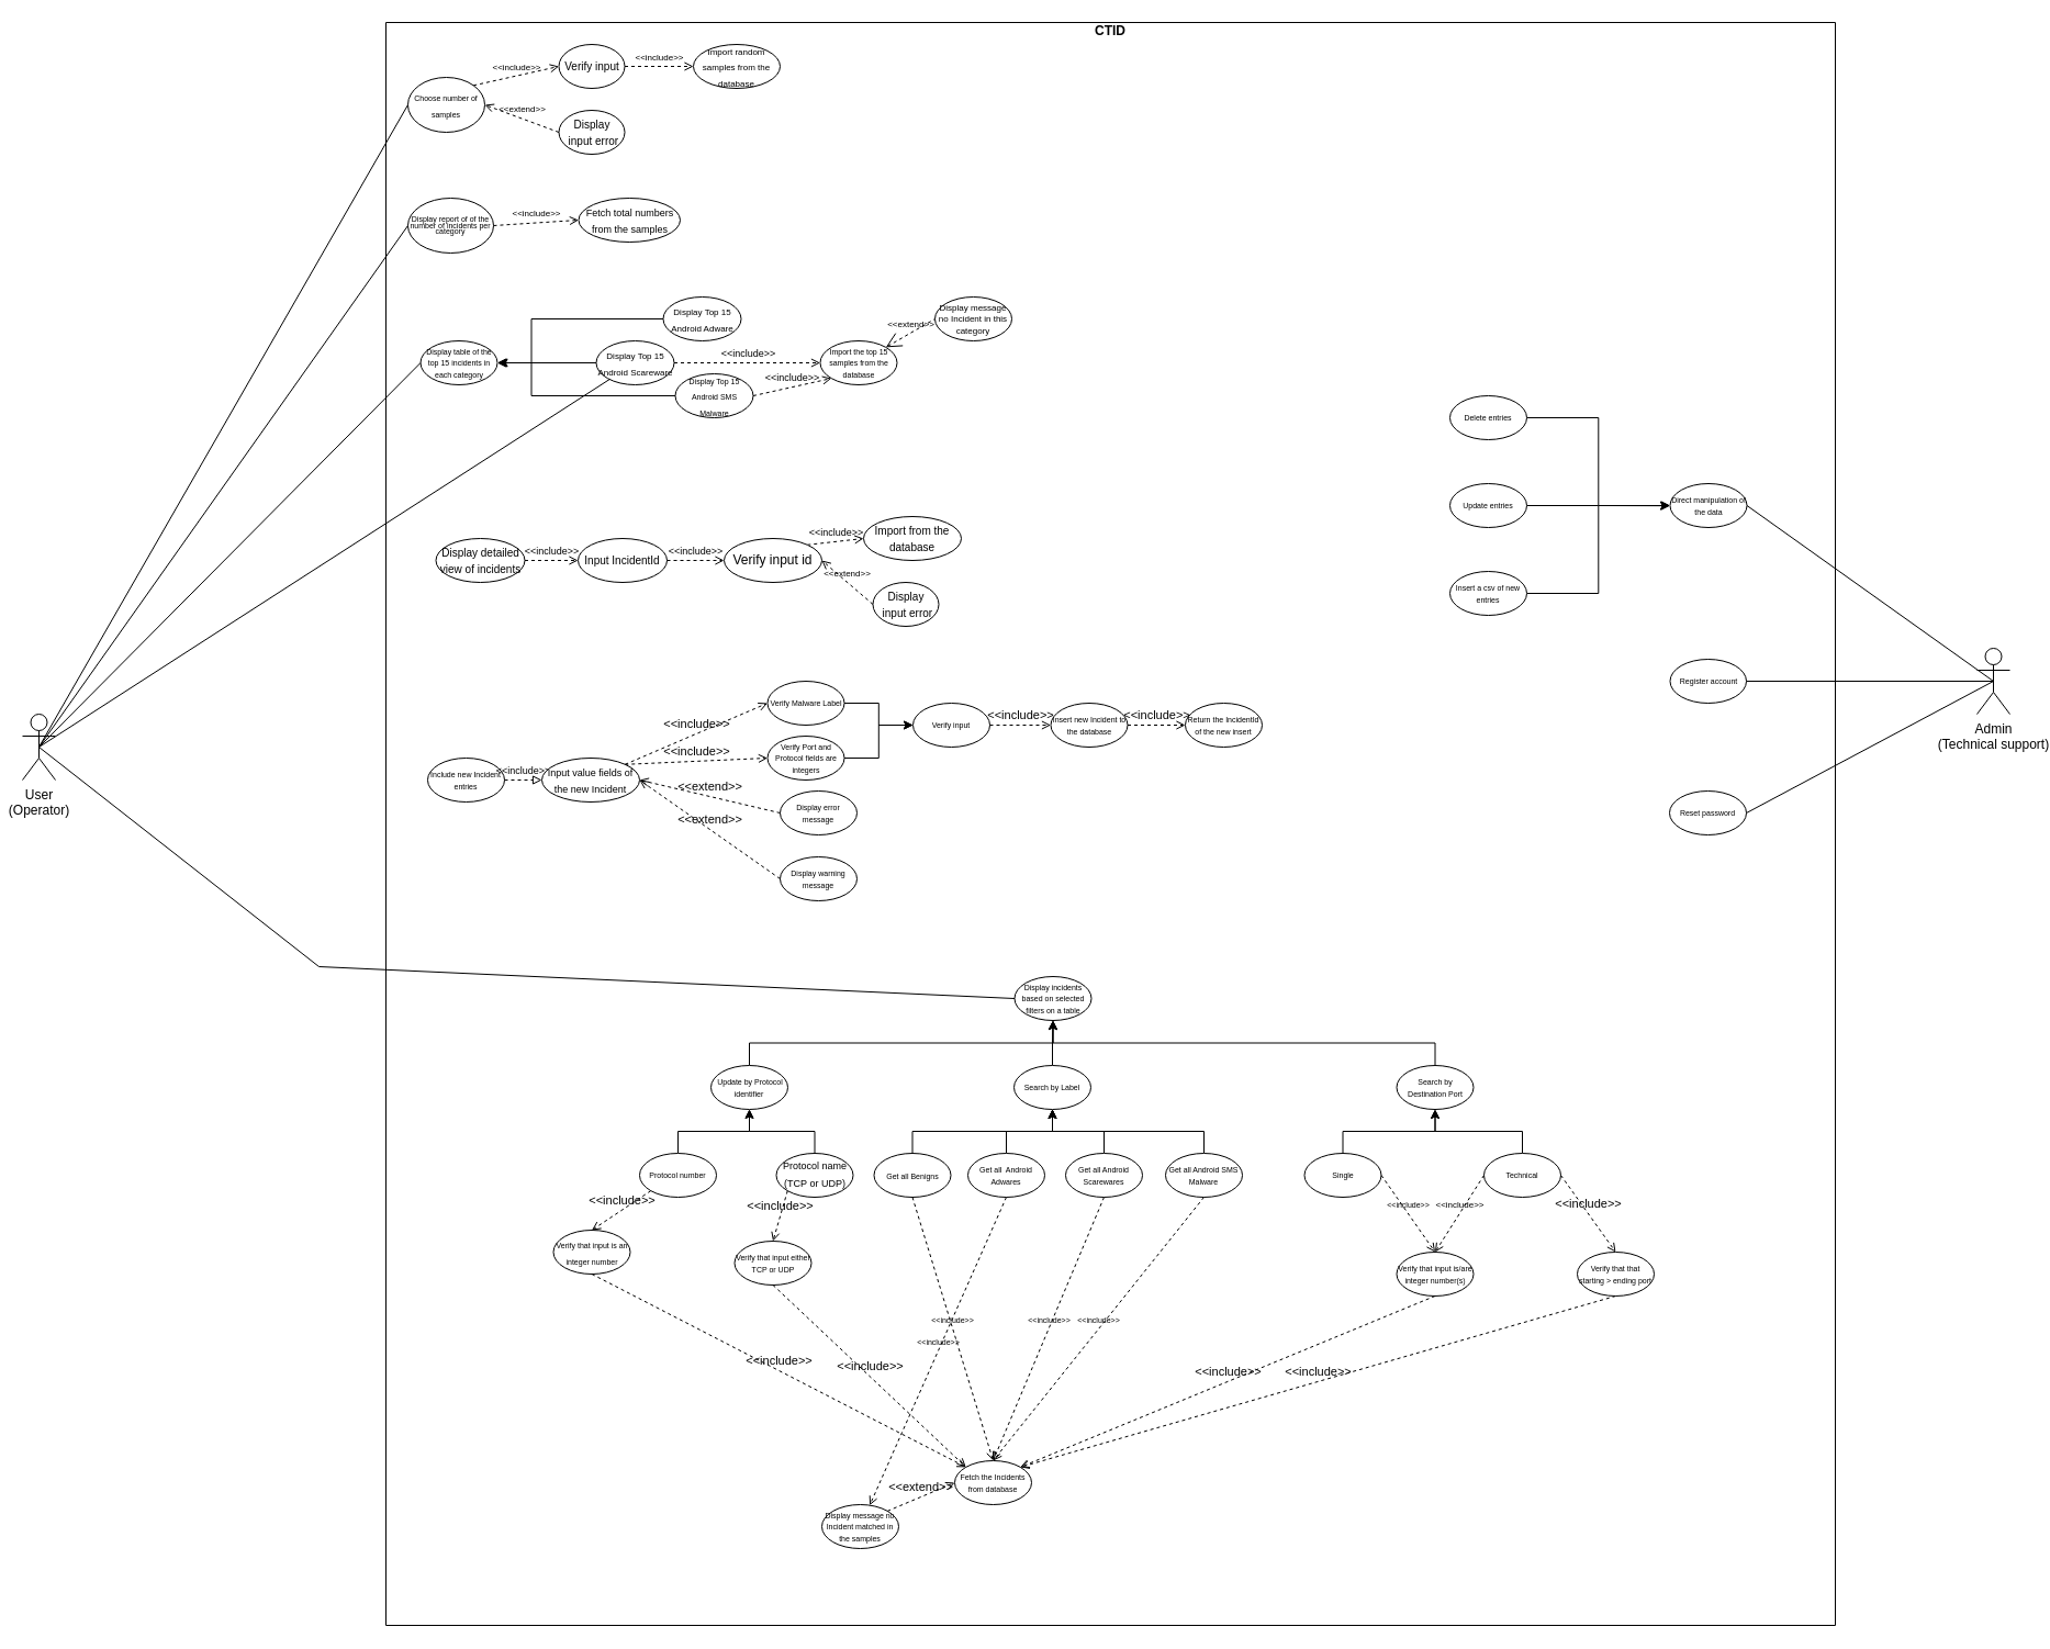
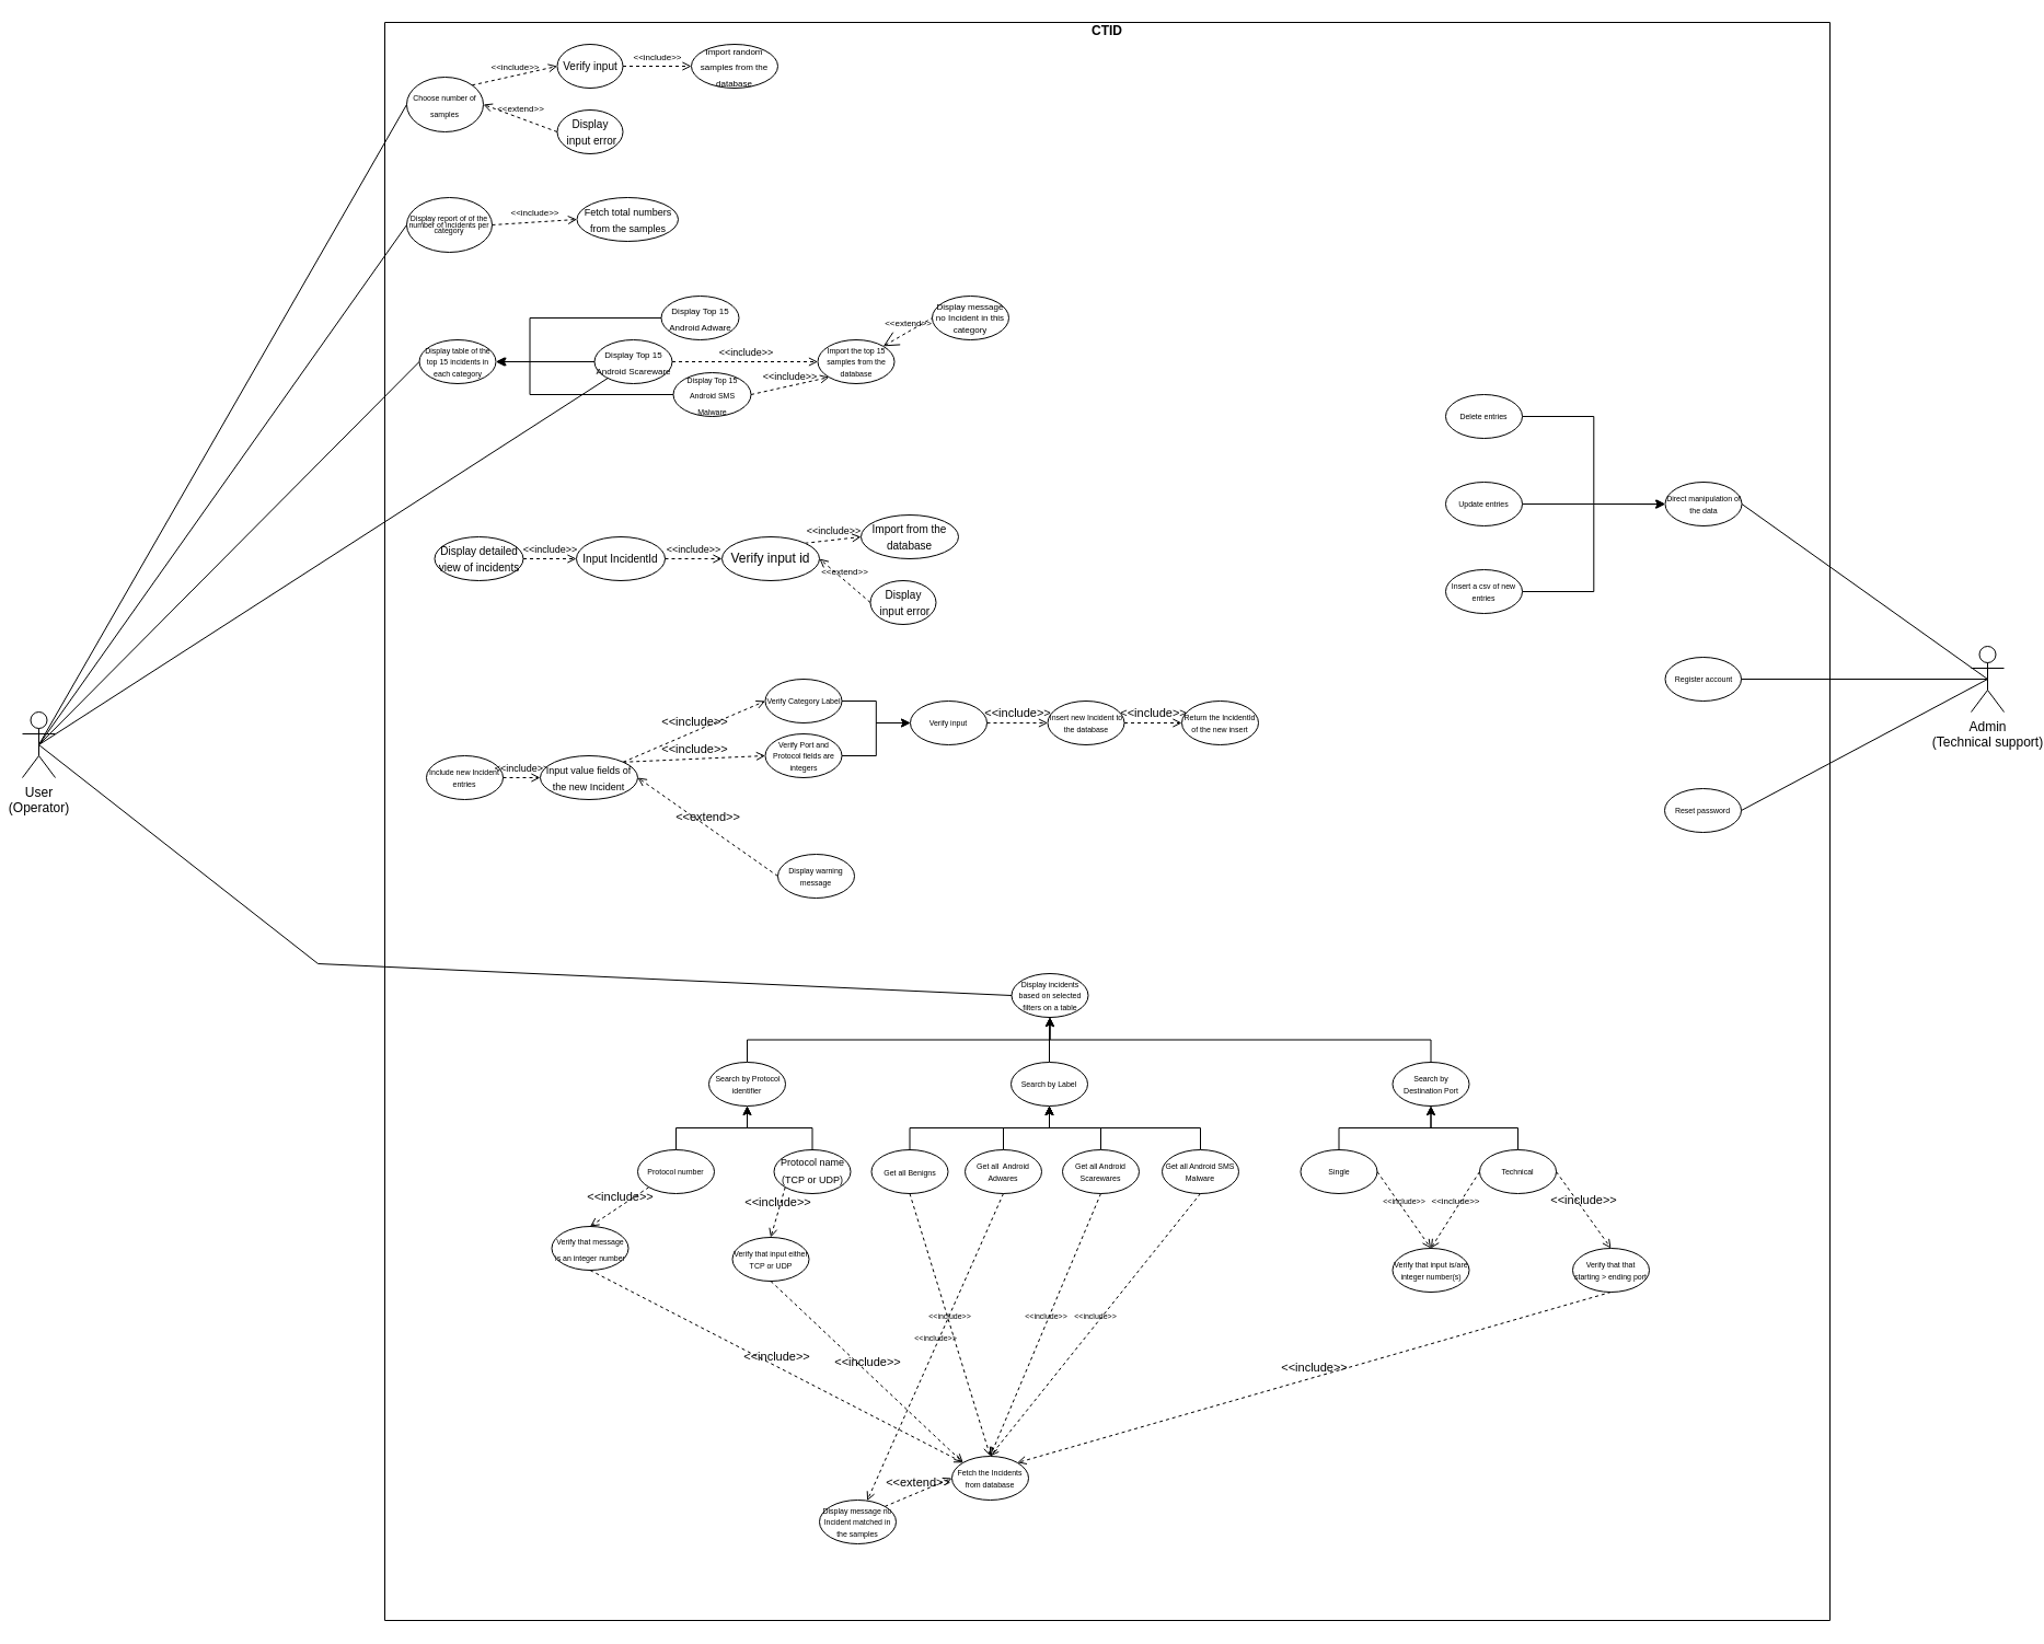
- <mxCell id="59" value="&lt;p style=&quot;line-height: 80%;&quot;&gt;&lt;font style=&quot;font-size: 7px;&quot;&gt;Verify Malware Label&lt;/font&gt;&lt;/p&gt;" style="ellipse;whiteSpace=wrap;html=1;" parent="2" vertex="1"><mxGeometry x="347.5" y="600" width="70" height="40" as="geometry" /></mxCell>
+ <mxCell id="59" value="&lt;p style=&quot;line-height: 80%;&quot;&gt;&lt;font style=&quot;font-size: 7px;&quot;&gt;Verify Category Label&lt;/font&gt;&lt;/p&gt;" style="ellipse;whiteSpace=wrap;html=1;" parent="2" vertex="1"><mxGeometry x="347.5" y="600" width="70" height="40" as="geometry" /></mxCell>
- <mxCell id="18" value="&lt;font style=&quot;font-size: 9px;&quot;&gt;&amp;lt;&amp;lt;include&amp;gt;&amp;gt;&lt;/font&gt;" style="html=1;verticalAlign=bottom;labelBackgroundColor=none;endArrow=block;endFill=0;dashed=1;rounded=0;exitX=1;exitY=0.5;exitDx=0;exitDy=0;entryX=0;entryY=0.5;entryDx=0;entryDy=0;" parent="2" source="17" target="32" edge="1"><mxGeometry width="160" relative="1" as="geometry"><mxPoint x="258" y="610" as="sourcePoint" /><mxPoint x="189" y="690" as="targetPoint" /></mxGeometry></mxCell>
+ <mxCell id="18" value="&lt;font style=&quot;font-size: 9px;&quot;&gt;&amp;lt;&amp;lt;include&amp;gt;&amp;gt;&lt;/font&gt;" style="html=1;verticalAlign=bottom;labelBackgroundColor=none;endArrow=open;endFill=0;dashed=1;rounded=0;exitX=1;exitY=0.5;exitDx=0;exitDy=0;entryX=0;entryY=0.5;entryDx=0;entryDy=0;" parent="2" source="17" target="32" edge="1"><mxGeometry width="160" relative="1" as="geometry"><mxPoint x="258" y="610" as="sourcePoint" /><mxPoint x="189" y="690" as="targetPoint" /></mxGeometry></mxCell>
- <mxCell id="72" value="&amp;lt;&amp;lt;extend&amp;gt;&amp;gt;" style="html=1;verticalAlign=bottom;labelBackgroundColor=none;endArrow=open;endFill=0;dashed=1;rounded=0;entryX=1;entryY=0.5;entryDx=0;entryDy=0;exitX=0;exitY=0.5;exitDx=0;exitDy=0;" parent="2" source="55" target="32" edge="1"><mxGeometry width="160" relative="1" as="geometry"><mxPoint x="159" y="740" as="sourcePoint" /><mxPoint x="319" y="740" as="targetPoint" /></mxGeometry></mxCell>
- <mxCell id="55" value="&lt;p style=&quot;line-height: 80%;&quot;&gt;&lt;font style=&quot;font-size: 7px;&quot;&gt;Display error message&lt;/font&gt;&lt;/p&gt;" style="ellipse;whiteSpace=wrap;html=1;" parent="2" vertex="1"><mxGeometry x="359" y="700" width="70" height="40" as="geometry" /></mxCell>
- <mxCell id="12" value="&lt;p style=&quot;line-height: 80%;&quot;&gt;&lt;font style=&quot;font-size: 7px;&quot;&gt;&amp;nbsp;Update by Protocol identifier&lt;/font&gt;&lt;/p&gt;" style="ellipse;whiteSpace=wrap;html=1;" parent="2" vertex="1"><mxGeometry x="296" y="950" width="70" height="40" as="geometry" /></mxCell>
+ <mxCell id="12" value="&lt;p style=&quot;line-height: 80%;&quot;&gt;&lt;font style=&quot;font-size: 7px;&quot;&gt;&amp;nbsp;Search by Protocol identifier&lt;/font&gt;&lt;/p&gt;" style="ellipse;whiteSpace=wrap;html=1;" parent="2" vertex="1"><mxGeometry x="296" y="950" width="70" height="40" as="geometry" /></mxCell>
- <mxCell id="63" value="&lt;span style=&quot;font-size: 7px;&quot;&gt;Verify that input is an integer number&lt;/span&gt;" style="ellipse;whiteSpace=wrap;html=1;" parent="2" vertex="1"><mxGeometry x="152.5" y="1100" width="70" height="40" as="geometry" /></mxCell>
+ <mxCell id="63" value="&lt;span style=&quot;font-size: 7px;&quot;&gt;Verify that message is an integer number&lt;/span&gt;" style="ellipse;whiteSpace=wrap;html=1;" parent="2" vertex="1"><mxGeometry x="152.5" y="1100" width="70" height="40" as="geometry" /></mxCell>
- <mxCell id="91" value="&amp;lt;&amp;lt;include&amp;gt;&amp;gt;" style="html=1;verticalAlign=bottom;labelBackgroundColor=none;endArrow=open;endFill=0;dashed=1;rounded=0;exitX=0.5;exitY=1;exitDx=0;exitDy=0;entryX=1;entryY=0;entryDx=0;entryDy=0;" parent="2" source="61" target="47" edge="1"><mxGeometry width="160" relative="1" as="geometry"><mxPoint x="851" y="1254" as="sourcePoint" /><mxPoint x="798" y="1290" as="targetPoint" /></mxGeometry></mxCell>
